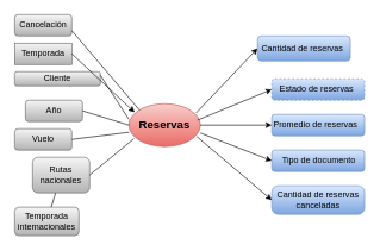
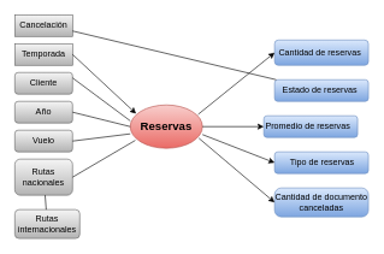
- <mxCell id="7" value="Cancelación" style="rounded=1;whiteSpace=wrap;html=1;fillColor=#f5f5f5;gradientColor=#b3b3b3;strokeColor=#666666;" vertex="1" parent="1"><mxGeometry x="20" y="20" width="80" height="30" as="geometry" /></mxCell>
+ <mxCell id="7" value="Cancelación" style="whiteSpace=wrap;html=1;fillColor=#f5f5f5;gradientColor=#b3b3b3;strokeColor=#666666;rounded=0;" vertex="1" parent="1"><mxGeometry x="20" y="20" width="80" height="30" as="geometry" /></mxCell>
- <mxCell id="2" value="&lt;p style=&quot;text-align:justify;text-indent:-18.0pt;&lt;br/&gt;line-height:150%;mso-list:l0 level1 lfo1&quot; class=&quot;MsoListParagraph&quot;&gt;&lt;span style=&quot;font-family: Arial, sans-serif; border: 1pt none windowtext; padding: 0cm;&quot; lang=&quot;ES-TRAD&quot;&gt;&amp;nbsp; &amp;nbsp; &amp;nbsp; Cantidad de reservas&lt;/span&gt;&lt;/p&gt;" style="rounded=1;whiteSpace=wrap;html=1;fillColor=#dae8fc;gradientColor=#7ea6e0;strokeColor=#6c8ebf;" vertex="1" parent="1"><mxGeometry x="360" y="50" width="130" height="35" as="geometry" /></mxCell>
+ <mxCell id="2" value="&lt;p style=&quot;text-align:justify;text-indent:-18.0pt;&lt;br/&gt;line-height:150%;mso-list:l0 level1 lfo1&quot; class=&quot;MsoListParagraph&quot;&gt;&lt;span style=&quot;font-family: Arial, sans-serif; border: 1pt none windowtext; padding: 0cm;&quot; lang=&quot;ES-TRAD&quot;&gt;&amp;nbsp; &amp;nbsp; &amp;nbsp; Cantidad de reservas&lt;/span&gt;&lt;/p&gt;" style="rounded=1;whiteSpace=wrap;html=1;fillColor=#dae8fc;gradientColor=#7ea6e0;strokeColor=#6c8ebf;" vertex="1" parent="1"><mxGeometry x="380" y="55" width="130" height="35" as="geometry" /></mxCell>
- <mxCell id="15" value="" style="endArrow=none;html=1;rounded=0;exitX=1;exitY=0.75;exitDx=0;exitDy=0;entryX=0;entryY=0;entryDx=0;entryDy=0;" edge="1" parent="1" source="7" target="14"><mxGeometry width="50" height="50" relative="1" as="geometry"><mxPoint x="340" y="185" as="sourcePoint" /><mxPoint x="390" y="135" as="targetPoint" /></mxGeometry></mxCell>
+ <mxCell id="15" value="" style="endArrow=none;html=1;rounded=0;exitX=1;exitY=0.75;exitDx=0;exitDy=0;" edge="1" parent="1" source="7" target="3"><mxGeometry width="50" height="50" relative="1" as="geometry"><mxPoint x="340" y="185" as="sourcePoint" /><mxPoint x="390" y="135" as="targetPoint" /></mxGeometry></mxCell>
- <mxCell id="9" value="Cliente" style="rounded=1;whiteSpace=wrap;html=1;fillColor=#f5f5f5;gradientColor=#b3b3b3;strokeColor=#666666;" vertex="1" parent="1"><mxGeometry x="20" y="100" width="120" height="20" as="geometry" /></mxCell>
+ <mxCell id="9" value="Cliente" style="rounded=1;whiteSpace=wrap;html=1;fillColor=#f5f5f5;gradientColor=#b3b3b3;strokeColor=#666666;" vertex="1" parent="1"><mxGeometry x="20" y="100" width="80" height="30" as="geometry" /></mxCell>
- <mxCell id="3" value="&lt;p style=&quot;text-align:justify;text-indent:-18.0pt;&lt;br/&gt;line-height:150%;mso-list:l0 level1 lfo1&quot; class=&quot;MsoListParagraph&quot;&gt;&lt;span style=&quot;font-family: Arial, sans-serif; border: 1pt none windowtext; padding: 0cm;&quot; lang=&quot;ES-TRAD&quot;&gt;&amp;nbsp; &amp;nbsp; &amp;nbsp;&amp;nbsp;&lt;/span&gt;&lt;span style=&quot;text-indent: -18pt; background-color: initial; font-family: Arial, sans-serif; border: 1pt none windowtext; padding: 0cm;&quot; lang=&quot;ES-TRAD&quot;&gt;Estado de reservas&lt;/span&gt;&lt;/p&gt;&lt;p style=&quot;text-align:justify;text-indent:-18.0pt;&lt;br/&gt;line-height:150%;mso-list:l0 level1 lfo1&quot; class=&quot;MsoListParagraph&quot;&gt;&lt;span style=&quot;font-family: Arial, sans-serif; border: 1pt none windowtext; padding: 0cm;&quot; lang=&quot;ES-TRAD&quot;&gt;&lt;/span&gt;&lt;/p&gt;" style="rounded=1;whiteSpace=wrap;html=1;fillColor=#dae8fc;gradientColor=#7ea6e0;strokeColor=#6c8ebf;dashed=1;" vertex="1" parent="1"><mxGeometry x="380" y="110" width="130" height="30" as="geometry" /></mxCell>
+ <mxCell id="3" value="&lt;p style=&quot;text-align:justify;text-indent:-18.0pt;&lt;br/&gt;line-height:150%;mso-list:l0 level1 lfo1&quot; class=&quot;MsoListParagraph&quot;&gt;&lt;span style=&quot;font-family: Arial, sans-serif; border: 1pt none windowtext; padding: 0cm;&quot; lang=&quot;ES-TRAD&quot;&gt;&amp;nbsp; &amp;nbsp; &amp;nbsp;&amp;nbsp;&lt;/span&gt;&lt;span style=&quot;text-indent: -18pt; background-color: initial; font-family: Arial, sans-serif; border: 1pt none windowtext; padding: 0cm;&quot; lang=&quot;ES-TRAD&quot;&gt;Estado de reservas&lt;/span&gt;&lt;/p&gt;&lt;p style=&quot;text-align:justify;text-indent:-18.0pt;&lt;br/&gt;line-height:150%;mso-list:l0 level1 lfo1&quot; class=&quot;MsoListParagraph&quot;&gt;&lt;span style=&quot;font-family: Arial, sans-serif; border: 1pt none windowtext; padding: 0cm;&quot; lang=&quot;ES-TRAD&quot;&gt;&lt;/span&gt;&lt;/p&gt;" style="rounded=1;whiteSpace=wrap;html=1;fillColor=#dae8fc;gradientColor=#7ea6e0;strokeColor=#6c8ebf;" vertex="1" parent="1"><mxGeometry x="380" y="110" width="130" height="30" as="geometry" /></mxCell>
- <mxCell id="23" value="" style="endArrow=classic;html=1;rounded=0;exitX=0.96;exitY=0.383;exitDx=0;exitDy=0;exitPerimeter=0;entryX=0;entryY=0.5;entryDx=0;entryDy=0;" edge="1" parent="1" source="14" target="3"><mxGeometry width="50" height="50" relative="1" as="geometry"><mxPoint x="284" y="168" as="sourcePoint" /><mxPoint x="430" y="58" as="targetPoint" /></mxGeometry></mxCell>
- <mxCell id="10" value="Año" style="rounded=1;whiteSpace=wrap;html=1;fillColor=#f5f5f5;gradientColor=#b3b3b3;strokeColor=#666666;" vertex="1" parent="1"><mxGeometry x="35" y="140" width="80" height="30" as="geometry" /></mxCell>
+ <mxCell id="10" value="Año" style="rounded=1;whiteSpace=wrap;html=1;fillColor=#f5f5f5;gradientColor=#b3b3b3;strokeColor=#666666;" vertex="1" parent="1"><mxGeometry x="20" y="140" width="80" height="30" as="geometry" /></mxCell>
- <mxCell id="4" value="&lt;p style=&quot;text-align:justify;text-indent:-18.0pt;&lt;br/&gt;line-height:150%;mso-list:l0 level1 lfo1&quot; class=&quot;MsoListParagraph&quot;&gt;&lt;span style=&quot;font-family: Arial, sans-serif; border: 1pt none windowtext; padding: 0cm;&quot; lang=&quot;ES-TRAD&quot;&gt;&amp;nbsp; &amp;nbsp; &amp;nbsp;&lt;/span&gt;&lt;span style=&quot;text-indent: -18pt; background-color: initial; font-family: Arial, sans-serif; border: 1pt none windowtext; padding: 0cm;&quot; lang=&quot;ES-TRAD&quot;&gt;Promedio de reservas&lt;/span&gt;&lt;/p&gt;&lt;p style=&quot;text-align:justify;text-indent:-18.0pt;&lt;br/&gt;line-height:150%;mso-list:l0 level1 lfo1&quot; class=&quot;MsoListParagraph&quot;&gt;&lt;span style=&quot;font-family: Arial, sans-serif; border: 1pt none windowtext; padding: 0cm;&quot; lang=&quot;ES-TRAD&quot;&gt;&lt;/span&gt;&lt;/p&gt;&lt;p style=&quot;text-align:justify;text-indent:-18.0pt;&lt;br/&gt;line-height:150%;mso-list:l0 level1 lfo1&quot; class=&quot;MsoListParagraph&quot;&gt;&lt;span style=&quot;font-family: Arial, sans-serif; border: 1pt none windowtext; padding: 0cm;&quot; lang=&quot;ES-TRAD&quot;&gt;&lt;/span&gt;&lt;/p&gt;" style="rounded=1;whiteSpace=wrap;html=1;fillColor=#dae8fc;gradientColor=#7ea6e0;strokeColor=#6c8ebf;" vertex="1" parent="1"><mxGeometry x="380" y="160" width="130" height="30" as="geometry" /></mxCell>
+ <mxCell id="4" value="&lt;p style=&quot;text-align:justify;text-indent:-18.0pt;&lt;br/&gt;line-height:150%;mso-list:l0 level1 lfo1&quot; class=&quot;MsoListParagraph&quot;&gt;&lt;span style=&quot;font-family: Arial, sans-serif; border: 1pt none windowtext; padding: 0cm;&quot; lang=&quot;ES-TRAD&quot;&gt;&amp;nbsp; &amp;nbsp; &amp;nbsp;&lt;/span&gt;&lt;span style=&quot;text-indent: -18pt; background-color: initial; font-family: Arial, sans-serif; border: 1pt none windowtext; padding: 0cm;&quot; lang=&quot;ES-TRAD&quot;&gt;Promedio de reservas&lt;/span&gt;&lt;/p&gt;&lt;p style=&quot;text-align:justify;text-indent:-18.0pt;&lt;br/&gt;line-height:150%;mso-list:l0 level1 lfo1&quot; class=&quot;MsoListParagraph&quot;&gt;&lt;span style=&quot;font-family: Arial, sans-serif; border: 1pt none windowtext; padding: 0cm;&quot; lang=&quot;ES-TRAD&quot;&gt;&lt;/span&gt;&lt;/p&gt;&lt;p style=&quot;text-align:justify;text-indent:-18.0pt;&lt;br/&gt;line-height:150%;mso-list:l0 level1 lfo1&quot; class=&quot;MsoListParagraph&quot;&gt;&lt;span style=&quot;font-family: Arial, sans-serif; border: 1pt none windowtext; padding: 0cm;&quot; lang=&quot;ES-TRAD&quot;&gt;&lt;/span&gt;&lt;/p&gt;" style="rounded=1;whiteSpace=wrap;html=1;fillColor=#dae8fc;gradientColor=#7ea6e0;strokeColor=#6c8ebf;" vertex="1" parent="1"><mxGeometry x="365" y="160" width="130" height="30" as="geometry" /></mxCell>
- <mxCell id="5" value="&lt;p style=&quot;text-align:justify;text-indent:-18.0pt;&lt;br/&gt;line-height:150%;mso-list:l0 level1 lfo1&quot; class=&quot;MsoListParagraph&quot;&gt;&lt;span style=&quot;border: 1pt none windowtext; padding: 0cm;&quot; lang=&quot;ES-TRAD&quot;&gt;&lt;span style=&quot;font-variant-numeric: normal; font-variant-east-asian: normal; font-variant-alternates: normal; font-size-adjust: none; font-kerning: auto; font-optical-sizing: auto; font-feature-settings: normal; font-variation-settings: normal; font-variant-position: normal; font-stretch: normal; line-height: normal;&quot;&gt;&lt;font face=&quot;Symbol&quot;&gt;&amp;nbsp; &amp;nbsp; &amp;nbsp; &amp;nbsp;&amp;nbsp;&lt;/font&gt;&lt;/span&gt;&lt;span style=&quot;font-family: &amp;quot;Times New Roman&amp;quot;; font-variant-numeric: normal; font-variant-east-asian: normal; font-variant-alternates: normal; font-size-adjust: none; font-kerning: auto; font-optical-sizing: auto; font-feature-settings: normal; font-variation-settings: normal; font-variant-position: normal; font-stretch: normal; font-size: 7pt; line-height: normal;&quot;&gt;&amp;nbsp;&lt;/span&gt;&lt;/span&gt;&lt;span style=&quot;font-family: Arial, sans-serif; border: 1pt none windowtext; padding: 0cm;&quot; lang=&quot;ES-TRAD&quot;&gt;Tipo de documento&lt;/span&gt;&lt;/p&gt;" style="rounded=1;whiteSpace=wrap;html=1;fillColor=#dae8fc;gradientColor=#7ea6e0;strokeColor=#6c8ebf;" vertex="1" parent="1"><mxGeometry x="380" y="210" width="130" height="30" as="geometry" /></mxCell>
+ <mxCell id="5" value="&lt;p style=&quot;text-align:justify;text-indent:-18.0pt;&lt;br/&gt;line-height:150%;mso-list:l0 level1 lfo1&quot; class=&quot;MsoListParagraph&quot;&gt;&lt;span style=&quot;border: 1pt none windowtext; padding: 0cm;&quot; lang=&quot;ES-TRAD&quot;&gt;&lt;span style=&quot;font-variant-numeric: normal; font-variant-east-asian: normal; font-variant-alternates: normal; font-size-adjust: none; font-kerning: auto; font-optical-sizing: auto; font-feature-settings: normal; font-variation-settings: normal; font-variant-position: normal; font-stretch: normal; line-height: normal;&quot;&gt;&lt;font face=&quot;Symbol&quot;&gt;&amp;nbsp; &amp;nbsp; &amp;nbsp; &amp;nbsp;&amp;nbsp;&lt;/font&gt;&lt;/span&gt;&lt;span style=&quot;font-family: &amp;quot;Times New Roman&amp;quot;; font-variant-numeric: normal; font-variant-east-asian: normal; font-variant-alternates: normal; font-size-adjust: none; font-kerning: auto; font-optical-sizing: auto; font-feature-settings: normal; font-variation-settings: normal; font-variant-position: normal; font-stretch: normal; font-size: 7pt; line-height: normal;&quot;&gt;&amp;nbsp;&lt;/span&gt;&lt;/span&gt;&lt;span style=&quot;font-family: Arial, sans-serif; border: 1pt none windowtext; padding: 0cm;&quot; lang=&quot;ES-TRAD&quot;&gt;Tipo de reservas&lt;/span&gt;&lt;/p&gt;" style="rounded=1;whiteSpace=wrap;html=1;fillColor=#dae8fc;gradientColor=#7ea6e0;strokeColor=#6c8ebf;" vertex="1" parent="1"><mxGeometry x="380" y="210" width="130" height="30" as="geometry" /></mxCell>
- <mxCell id="12" value="Rutas nacionales" style="rounded=1;whiteSpace=wrap;html=1;fillColor=#f5f5f5;gradientColor=#b3b3b3;strokeColor=#666666;" vertex="1" parent="1"><mxGeometry x="45" y="220" width="80" height="50" as="geometry" /></mxCell>
+ <mxCell id="12" value="Rutas nacionales" style="rounded=1;whiteSpace=wrap;html=1;fillColor=#f5f5f5;gradientColor=#b3b3b3;strokeColor=#666666;" vertex="1" parent="1"><mxGeometry x="20" y="220" width="80" height="50" as="geometry" /></mxCell>
- <mxCell id="6" value="&lt;p class=&quot;MsoListParagraph&quot; style=&quot;text-indent: -18pt;&quot;&gt;&lt;span lang=&quot;ES-TRAD&quot; style=&quot;border: 1pt none windowtext; padding: 0cm;&quot;&gt;&lt;span style=&quot;font-variant-numeric: normal; font-variant-east-asian: normal; font-variant-alternates: normal; font-size-adjust: none; font-kerning: auto; font-optical-sizing: auto; font-feature-settings: normal; font-variation-settings: normal; font-variant-position: normal; font-stretch: normal; line-height: normal;&quot;&gt;&lt;font face=&quot;Symbol&quot;&gt;&amp;nbsp; &amp;nbsp; &amp;nbsp; &amp;nbsp;&amp;nbsp;&lt;/font&gt;&lt;/span&gt;&lt;/span&gt;&lt;span lang=&quot;ES-TRAD&quot; style=&quot;text-indent: -18pt; background-color: initial; font-family: Arial, sans-serif; border: 1pt none windowtext; padding: 0cm;&quot;&gt;Cantidad de reservas canceladas&lt;/span&gt;&lt;/p&gt;&lt;p class=&quot;MsoListParagraph&quot; style=&quot;text-indent: -18pt;&quot;&gt;&lt;span lang=&quot;ES-TRAD&quot; style=&quot;font-family: Arial, sans-serif; border: 1pt none windowtext; padding: 0cm;&quot;&gt;&lt;/span&gt;&lt;/p&gt;" style="rounded=1;whiteSpace=wrap;html=1;arcSize=23;align=center;fillColor=#dae8fc;gradientColor=#7ea6e0;strokeColor=#6c8ebf;" vertex="1" parent="1"><mxGeometry x="380" y="260" width="130" height="40" as="geometry" /></mxCell>
+ <mxCell id="6" value="&lt;p class=&quot;MsoListParagraph&quot; style=&quot;text-indent: -18pt;&quot;&gt;&lt;span lang=&quot;ES-TRAD&quot; style=&quot;border: 1pt none windowtext; padding: 0cm;&quot;&gt;&lt;span style=&quot;font-variant-numeric: normal; font-variant-east-asian: normal; font-variant-alternates: normal; font-size-adjust: none; font-kerning: auto; font-optical-sizing: auto; font-feature-settings: normal; font-variation-settings: normal; font-variant-position: normal; font-stretch: normal; line-height: normal;&quot;&gt;&lt;font face=&quot;Symbol&quot;&gt;&amp;nbsp; &amp;nbsp; &amp;nbsp; &amp;nbsp;&amp;nbsp;&lt;/font&gt;&lt;/span&gt;&lt;/span&gt;&lt;span lang=&quot;ES-TRAD&quot; style=&quot;text-indent: -18pt; background-color: initial; font-family: Arial, sans-serif; border: 1pt none windowtext; padding: 0cm;&quot;&gt;Cantidad de documento canceladas&lt;/span&gt;&lt;/p&gt;&lt;p class=&quot;MsoListParagraph&quot; style=&quot;text-indent: -18pt;&quot;&gt;&lt;span lang=&quot;ES-TRAD&quot; style=&quot;font-family: Arial, sans-serif; border: 1pt none windowtext; padding: 0cm;&quot;&gt;&lt;/span&gt;&lt;/p&gt;" style="rounded=1;whiteSpace=wrap;html=1;arcSize=23;align=center;fillColor=#dae8fc;gradientColor=#7ea6e0;strokeColor=#6c8ebf;" vertex="1" parent="1"><mxGeometry x="380" y="260" width="130" height="40" as="geometry" /></mxCell>
- <mxCell id="13" value="Temporada internacionales" style="rounded=1;whiteSpace=wrap;html=1;fillColor=#f5f5f5;gradientColor=#b3b3b3;strokeColor=#666666;" vertex="1" parent="1"><mxGeometry x="20" y="290" width="90" height="40" as="geometry" /></mxCell>
+ <mxCell id="13" value="Rutas internacionales" style="rounded=1;whiteSpace=wrap;html=1;fillColor=#f5f5f5;gradientColor=#b3b3b3;strokeColor=#666666;" vertex="1" parent="1"><mxGeometry x="20" y="290" width="90" height="40" as="geometry" /></mxCell>
